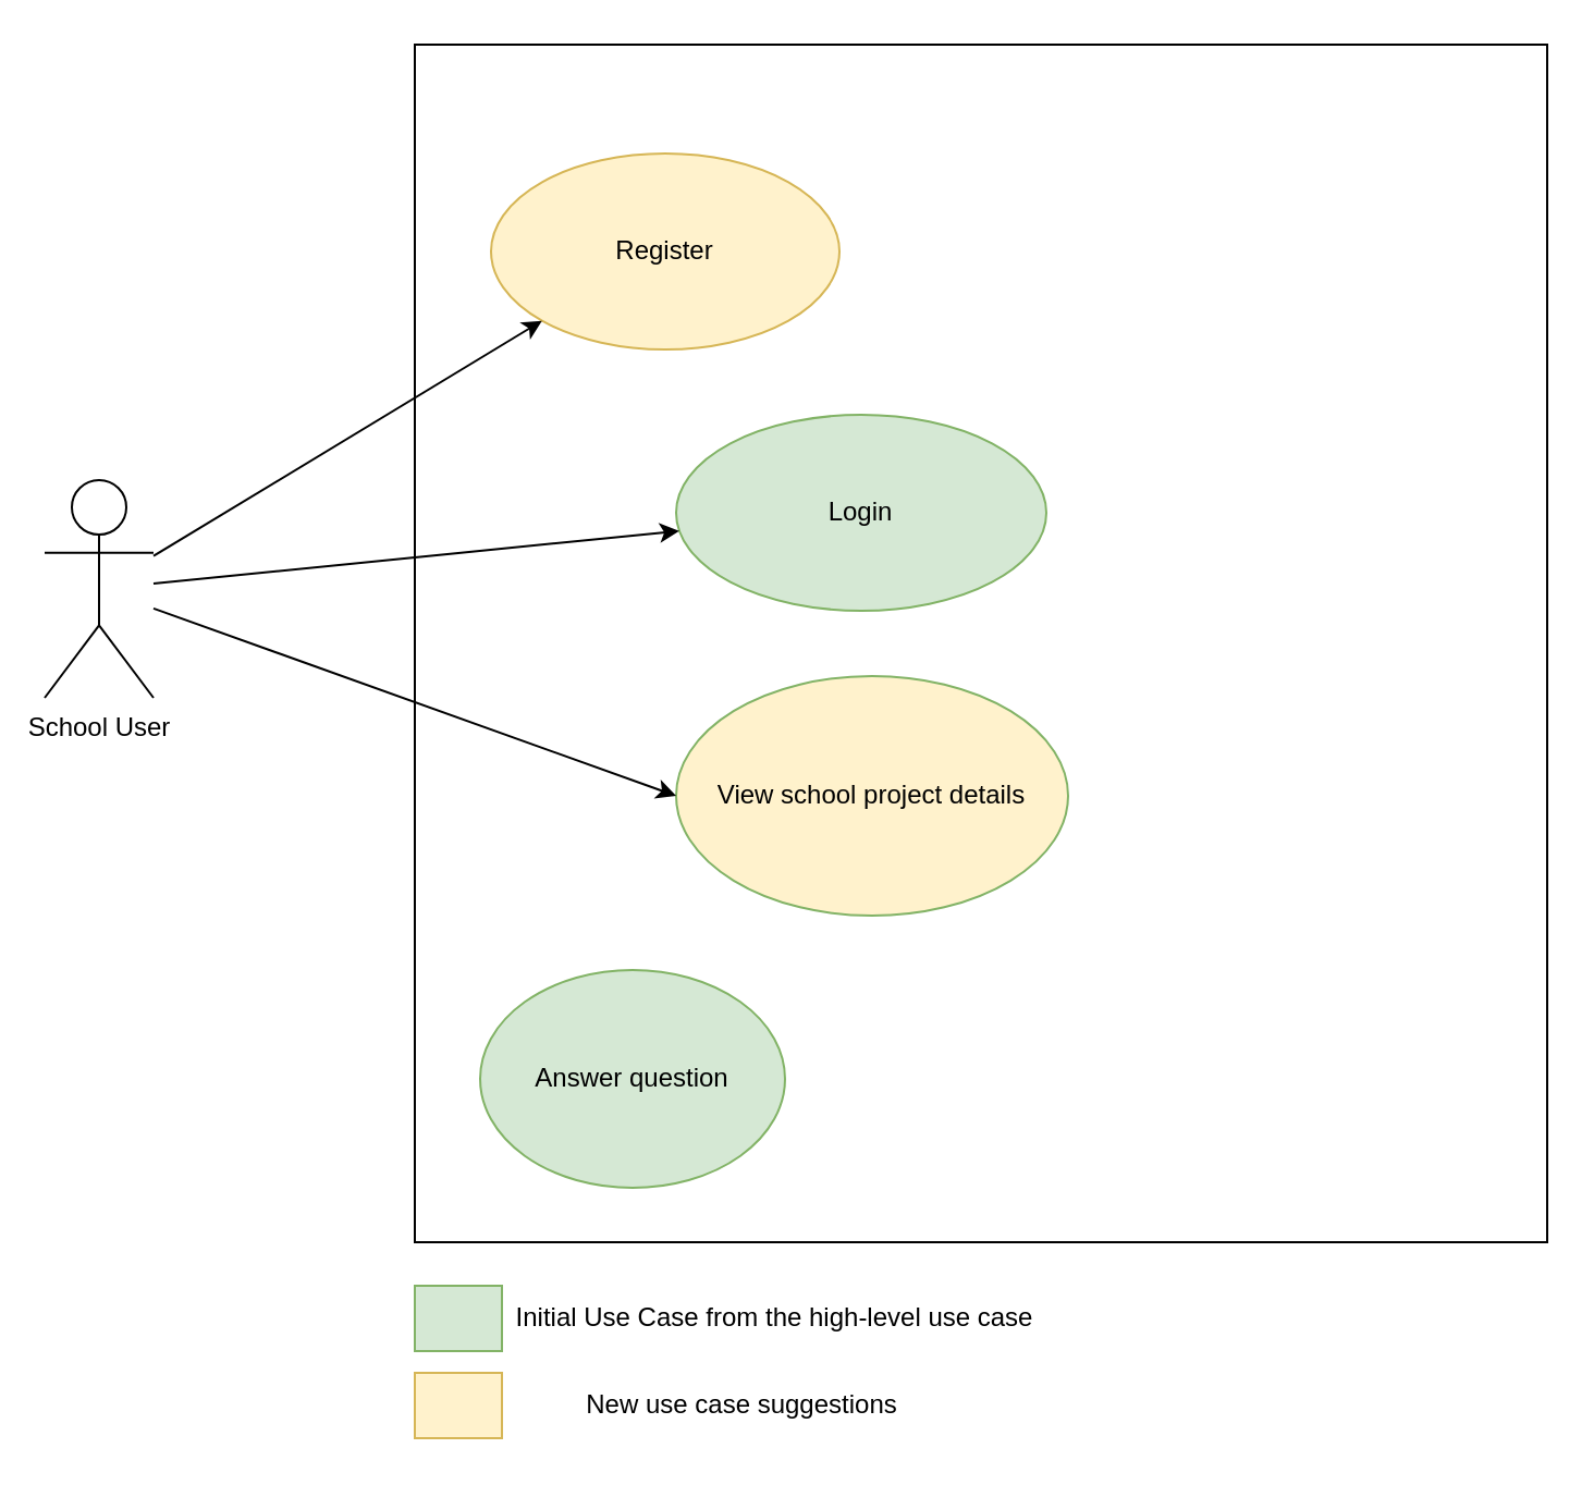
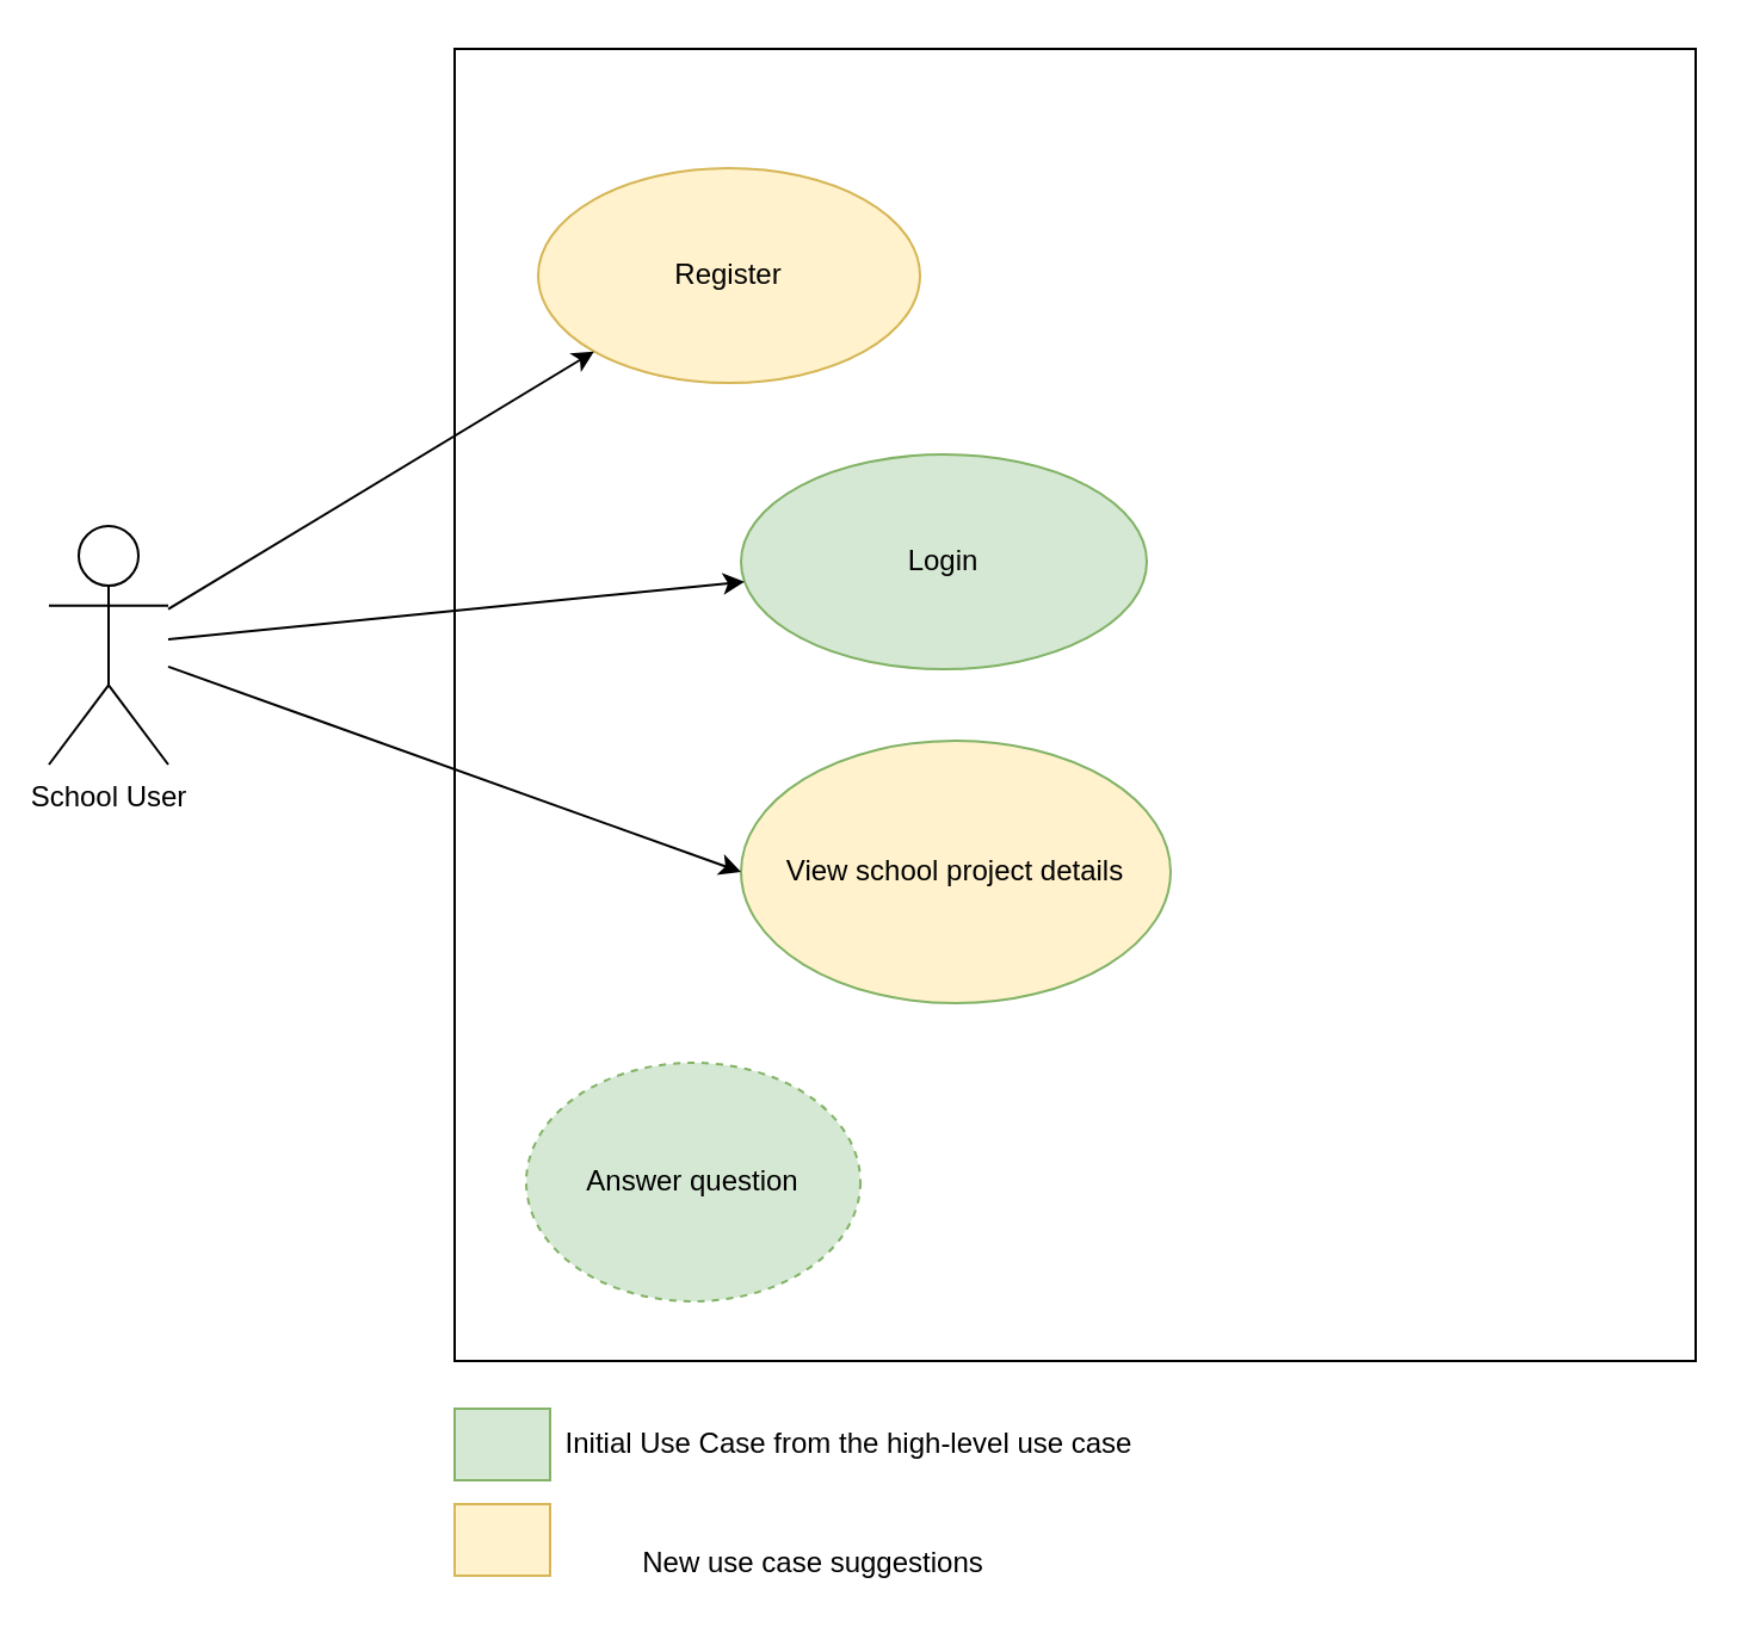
- <mxCell id="7" value="Answer question" style="ellipse;whiteSpace=wrap;html=1;fillColor=#d5e8d4;strokeColor=#82b366;" vertex="1" parent="1"><mxGeometry x="220" y="445" width="140" height="100" as="geometry" /></mxCell>
+ <mxCell id="7" value="Answer question" style="ellipse;whiteSpace=wrap;html=1;fillColor=#d5e8d4;strokeColor=#82b366;dashed=1;" vertex="1" parent="1"><mxGeometry x="220" y="445" width="140" height="100" as="geometry" /></mxCell>
- <mxCell id="14" value="New use case suggestions" style="text;html=1;align=center;verticalAlign=middle;resizable=0;points=[];autosize=1;strokeColor=none;fillColor=none;" vertex="1" parent="1"><mxGeometry x="260" y="635" width="160" height="20" as="geometry" /></mxCell>
+ <mxCell id="14" value="New use case suggestions" style="text;html=1;align=center;verticalAlign=middle;resizable=0;points=[];autosize=1;strokeColor=none;fillColor=none;" vertex="1" parent="1"><mxGeometry x="260" y="645" width="160" height="20" as="geometry" /></mxCell>
